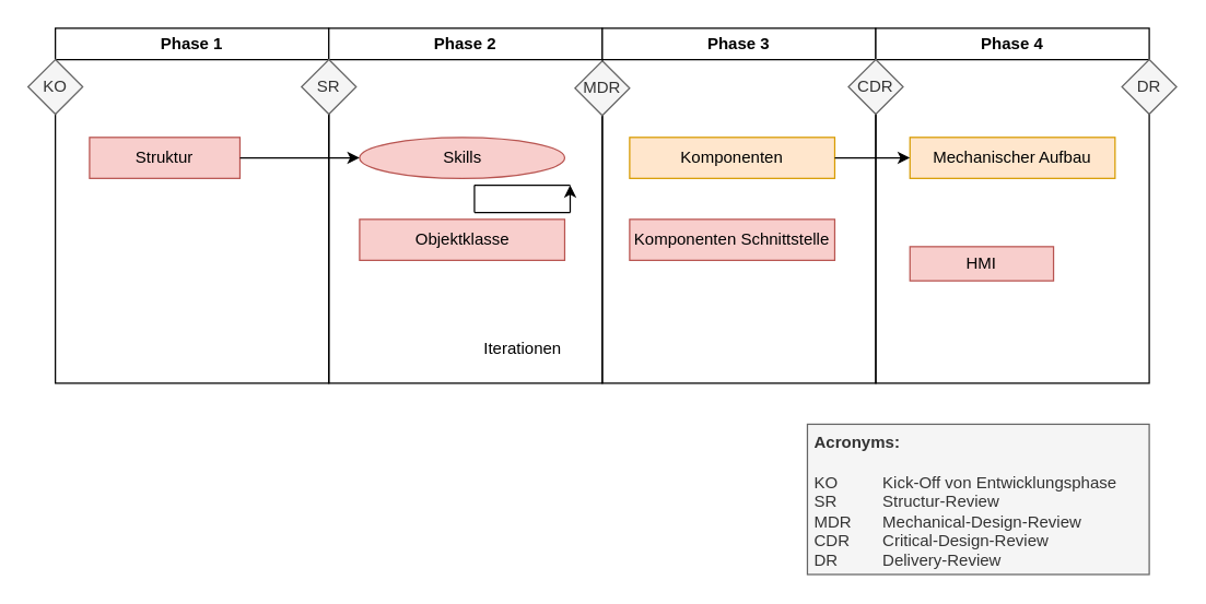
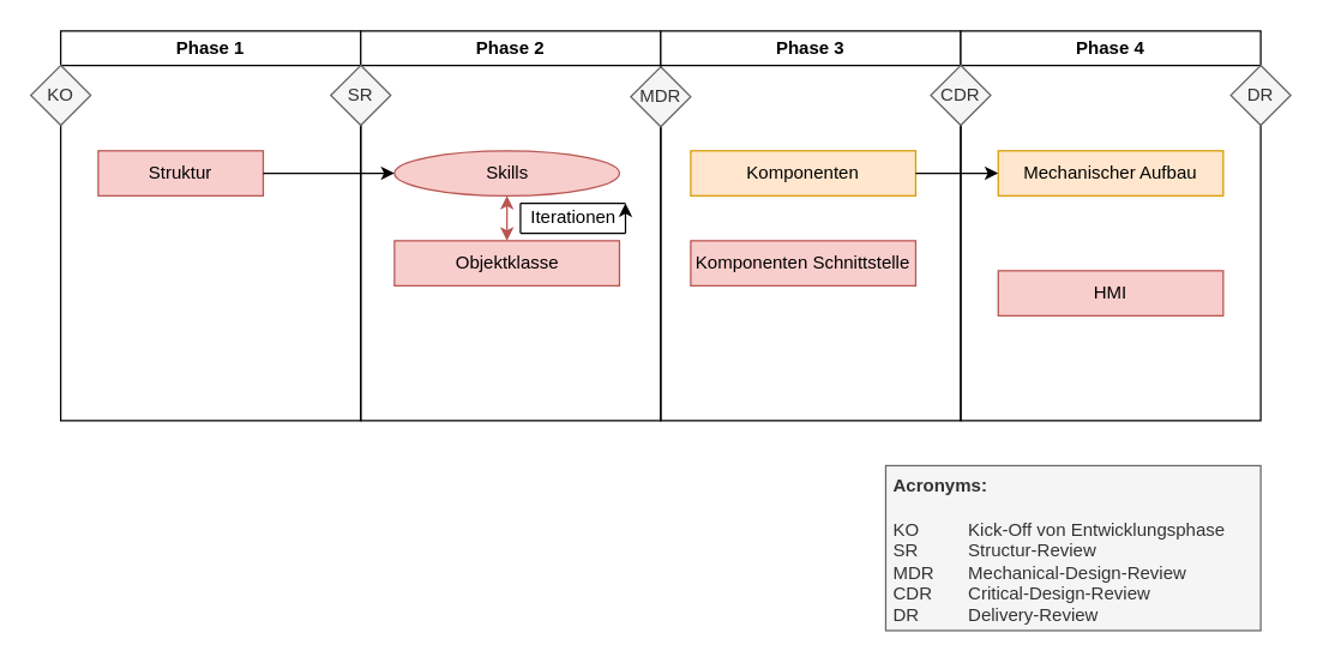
+ <mxCell id="8" style="edgeStyle=orthogonalEdgeStyle;rounded=0;orthogonalLoop=1;jettySize=auto;html=1;startArrow=classic;startFill=1;fillColor=#f8cecc;strokeColor=#b85450;" parent="5" source="9" target="7" edge="1"><mxGeometry relative="1" as="geometry" /></mxCell>
- <mxCell id="20" value="HMI" style="rounded=0;whiteSpace=wrap;html=1;fillColor=#f8cecc;strokeColor=#b85450;" parent="19" vertex="1"><mxGeometry x="25" y="160" width="105" height="25" as="geometry" /></mxCell>
+ <mxCell id="20" value="HMI" style="rounded=0;whiteSpace=wrap;html=1;fillColor=#f8cecc;strokeColor=#b85450;" parent="19" vertex="1"><mxGeometry x="25" y="160" width="150" height="30" as="geometry" /></mxCell>
- <mxCell id="14" value="Iterationen" style="text;html=1;align=center;verticalAlign=middle;whiteSpace=wrap;rounded=0;" parent="5" vertex="1"><mxGeometry x="111.5" y="220" width="60" height="30" as="geometry" /></mxCell>
+ <mxCell id="14" value="Iterationen" style="text;html=1;align=center;verticalAlign=middle;whiteSpace=wrap;rounded=0;" parent="5" vertex="1"><mxGeometry x="111.5" y="110" width="60" height="30" as="geometry" /></mxCell>
